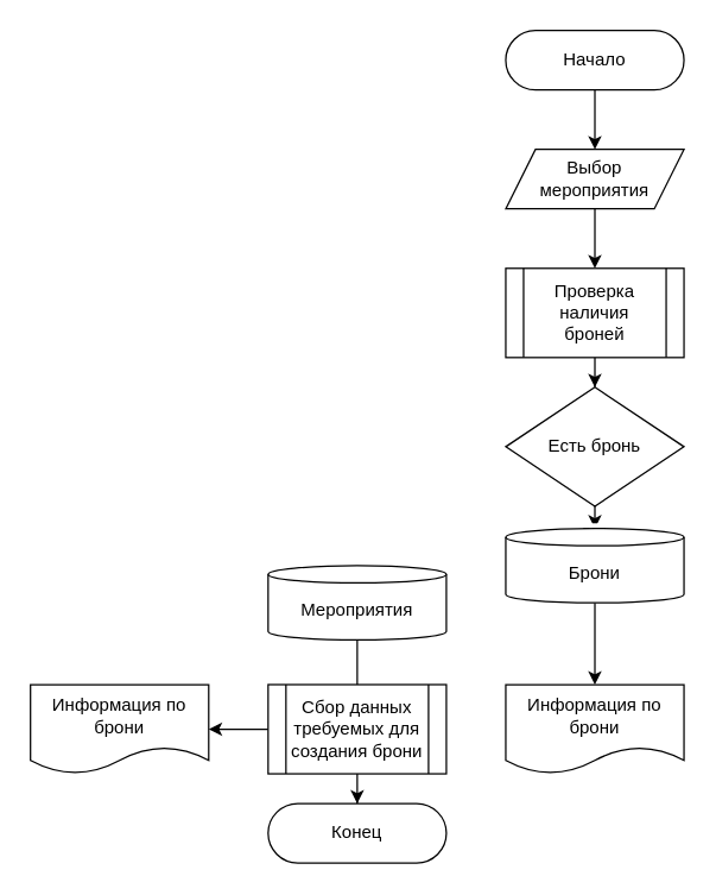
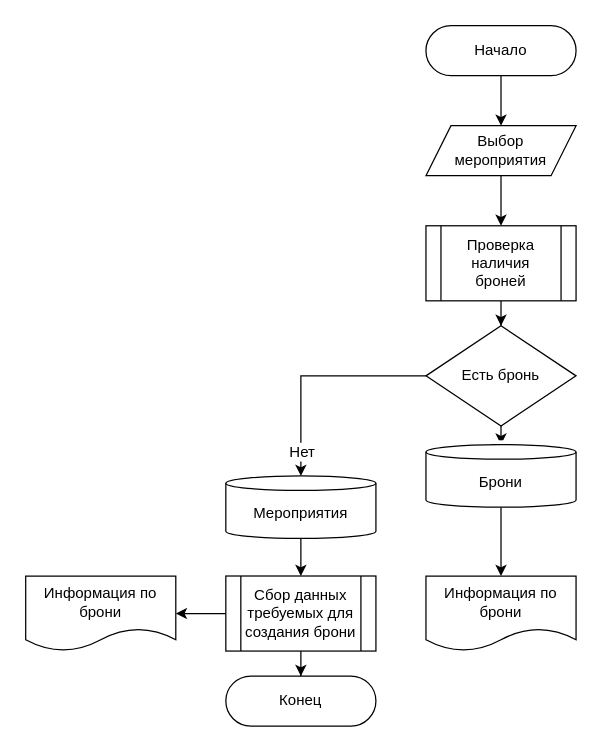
+ <mxCell id="14" style="edgeStyle=orthogonalEdgeStyle;rounded=0;orthogonalLoop=1;jettySize=auto;html=1;fontSize=12;" edge="1" parent="1" source="16" target="7"><mxGeometry relative="1" as="geometry" /></mxCell>
+ <mxCell id="15" value="Нет" style="edgeLabel;html=1;align=center;verticalAlign=middle;resizable=0;points=[];fontSize=12;" vertex="1" connectable="0" parent="14"><mxGeometry x="0.676" y="-3" relative="1" as="geometry"><mxPoint x="3" y="9" as="offset" /></mxGeometry></mxCell>
- <mxCell id="6" style="edgeStyle=orthogonalEdgeStyle;rounded=0;orthogonalLoop=1;jettySize=auto;html=1;endArrow=none;" edge="1" parent="1" source="7" target="21"><mxGeometry relative="1" as="geometry" /></mxCell>
+ <mxCell id="6" style="edgeStyle=orthogonalEdgeStyle;rounded=0;orthogonalLoop=1;jettySize=auto;html=1;" edge="1" parent="1" source="7" target="21"><mxGeometry relative="1" as="geometry" /></mxCell>
